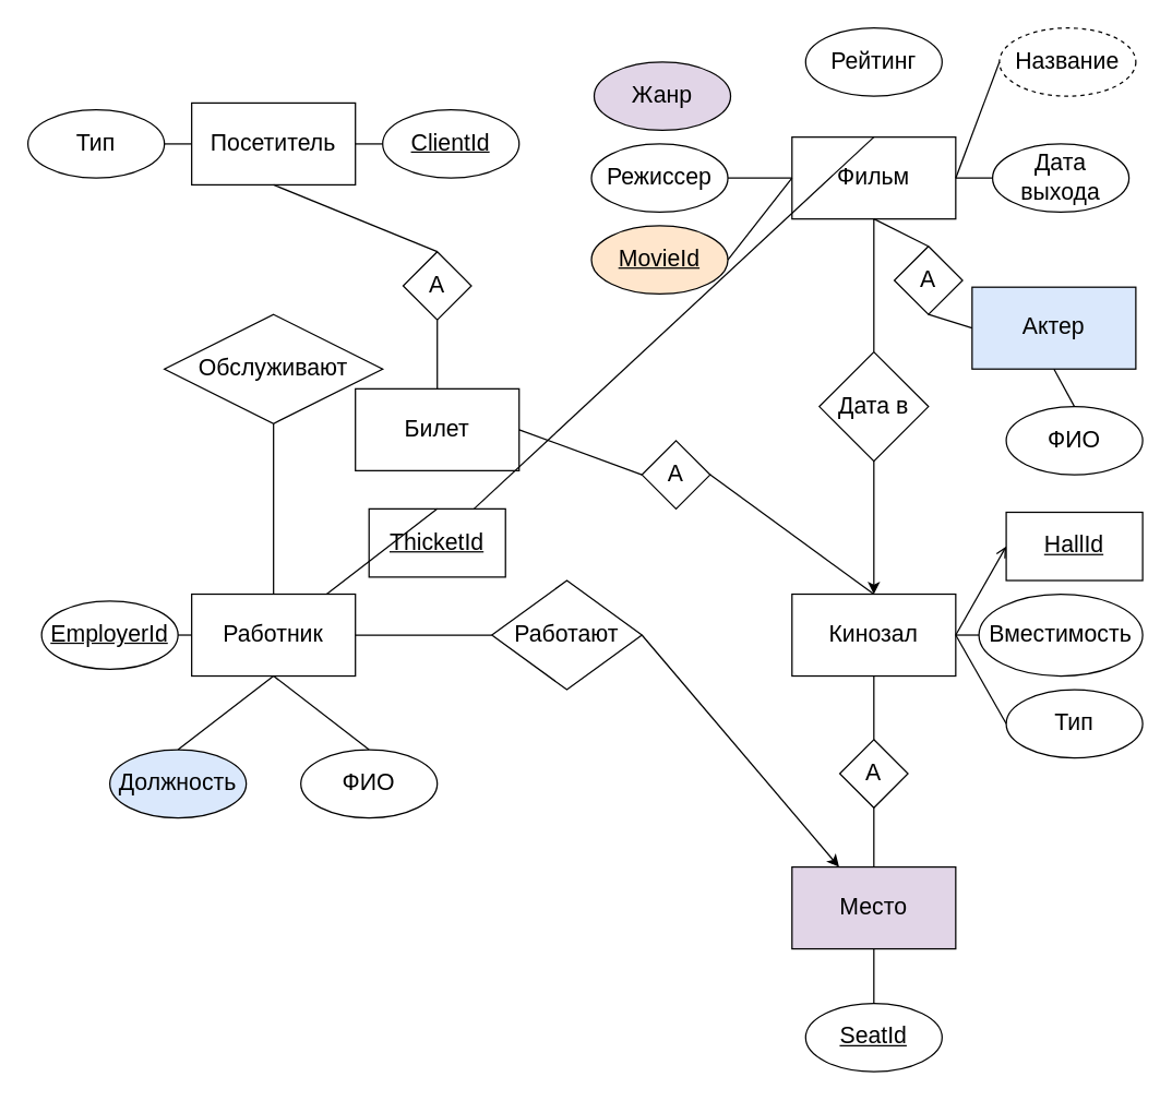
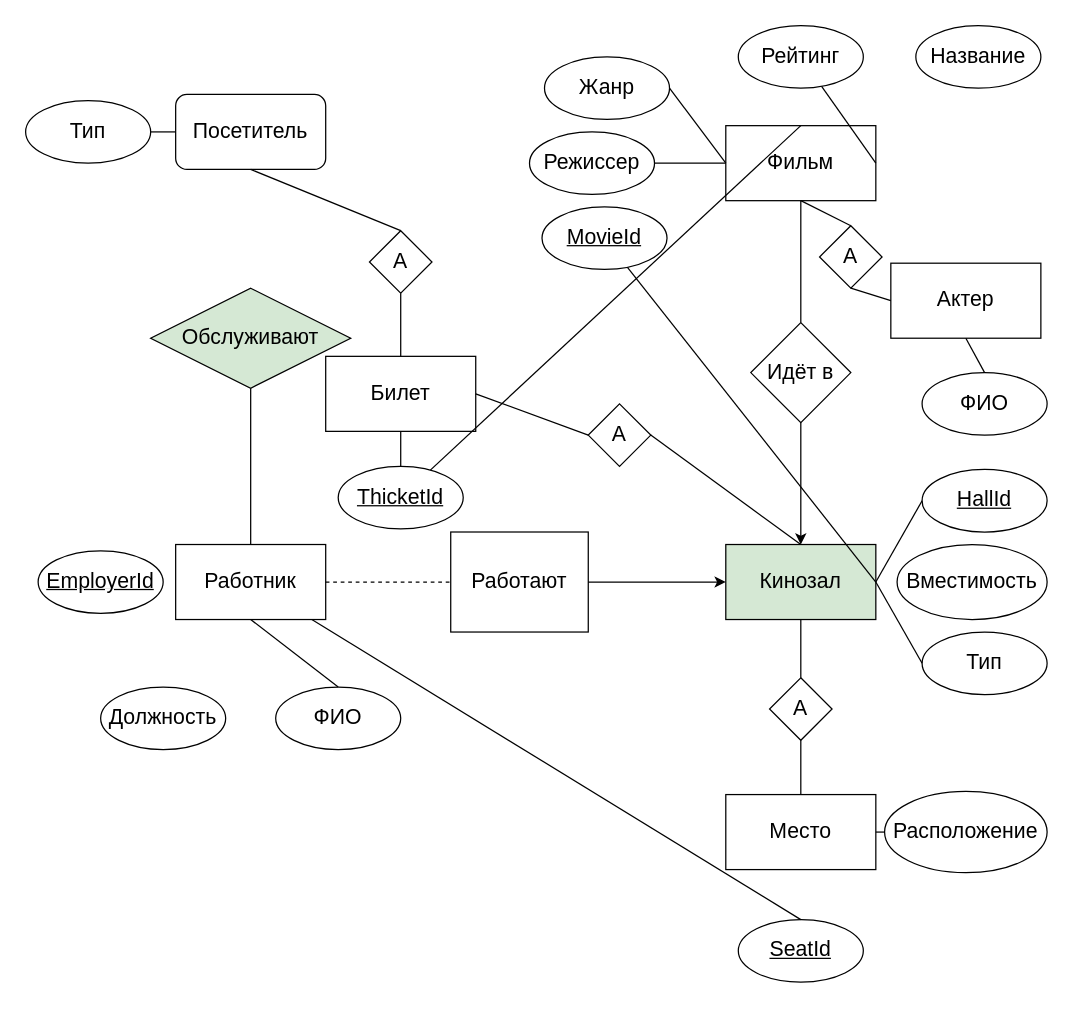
- <mxCell id="8" value="Название" style="ellipse;whiteSpace=wrap;html=1;fontSize=17;dashed=1;" parent="1" vertex="1"><mxGeometry x="732" y="20" width="100" height="50" as="geometry" /></mxCell>
+ <mxCell id="8" value="Название" style="ellipse;whiteSpace=wrap;html=1;fontSize=17;" parent="1" vertex="1"><mxGeometry x="732" y="20" width="100" height="50" as="geometry" /></mxCell>
- <mxCell id="10" value="Жанр" style="ellipse;whiteSpace=wrap;html=1;fontSize=17;fillColor=#e1d5e7;" parent="1" vertex="1"><mxGeometry x="435" y="45" width="100" height="50" as="geometry" /></mxCell>
+ <mxCell id="10" value="Жанр" style="ellipse;whiteSpace=wrap;html=1;fontSize=17;" parent="1" vertex="1"><mxGeometry x="435" y="45" width="100" height="50" as="geometry" /></mxCell>
- <mxCell id="25" value="" style="endArrow=none;html=1;entryX=0;entryY=0.5;entryDx=0;entryDy=0;exitX=1;exitY=0.5;exitDx=0;exitDy=0;" edge="1" parent="1" source="3" target="8"><mxGeometry width="50" height="50" relative="1" as="geometry"><mxPoint x="650" y="110" as="sourcePoint" /><mxPoint x="650" y="80" as="targetPoint" /></mxGeometry></mxCell>
+ <mxCell id="25" value="" style="endArrow=none;html=1;exitX=1;exitY=0.5;exitDx=0;exitDy=0;" edge="1" parent="1" source="3" target="11"><mxGeometry width="50" height="50" relative="1" as="geometry"><mxPoint x="650" y="110" as="sourcePoint" /><mxPoint x="650" y="80" as="targetPoint" /></mxGeometry></mxCell>
+ <mxCell id="23" value="" style="endArrow=none;html=1;entryX=0;entryY=0.5;entryDx=0;entryDy=0;exitX=1;exitY=0.5;exitDx=0;exitDy=0;" edge="1" parent="1" source="10" target="3"><mxGeometry width="50" height="50" relative="1" as="geometry"><mxPoint x="553" y="137.5" as="sourcePoint" /><mxPoint x="600" y="160" as="targetPoint" /></mxGeometry></mxCell>
- <mxCell id="2" value="&lt;font style=&quot;font-size: 17px&quot;&gt;Посетитель&lt;/font&gt;" style="rounded=0;whiteSpace=wrap;html=1;" parent="1" vertex="1"><mxGeometry x="140" y="75" width="120" height="60" as="geometry" /></mxCell>
+ <mxCell id="2" value="&lt;font style=&quot;font-size: 17px&quot;&gt;Посетитель&lt;/font&gt;" style="whiteSpace=wrap;html=1;rounded=1;" parent="1" vertex="1"><mxGeometry x="140" y="75" width="120" height="60" as="geometry" /></mxCell>
- <mxCell id="28" value="" style="endArrow=none;html=1;entryX=0;entryY=0.5;entryDx=0;entryDy=0;exitX=1;exitY=0.5;exitDx=0;exitDy=0;" edge="1" parent="1" source="2" target="19"><mxGeometry width="50" height="50" relative="1" as="geometry"><mxPoint x="80" y="235" as="sourcePoint" /><mxPoint x="130" y="185" as="targetPoint" /></mxGeometry></mxCell>
- <mxCell id="19" value="&lt;u&gt;ClientId&lt;/u&gt;" style="ellipse;whiteSpace=wrap;html=1;fontSize=17;" parent="1" vertex="1"><mxGeometry x="280" y="80" width="100" height="50" as="geometry" /></mxCell>
- <mxCell id="16" value="Режиссер" style="ellipse;whiteSpace=wrap;html=1;fontSize=17;" parent="1" vertex="1"><mxGeometry x="433" y="105" width="100" height="50" as="geometry" /></mxCell>
+ <mxCell id="16" value="Режиссер" style="ellipse;whiteSpace=wrap;html=1;fontSize=17;" parent="1" vertex="1"><mxGeometry x="423" y="105" width="100" height="50" as="geometry" /></mxCell>
- <mxCell id="26" value="" style="endArrow=none;html=1;entryX=0;entryY=0.5;entryDx=0;entryDy=0;exitX=1;exitY=0.5;exitDx=0;exitDy=0;" edge="1" parent="1" source="3" target="9"><mxGeometry width="50" height="50" relative="1" as="geometry"><mxPoint x="710" y="140" as="sourcePoint" /><mxPoint x="750" y="55" as="targetPoint" /></mxGeometry></mxCell>
- <mxCell id="9" value="Дата выхода" style="ellipse;whiteSpace=wrap;html=1;fontSize=17;" parent="1" vertex="1"><mxGeometry x="727" y="105" width="100" height="50" as="geometry" /></mxCell>
- <mxCell id="22" value="" style="endArrow=none;html=1;entryX=0;entryY=0.5;entryDx=0;entryDy=0;exitX=1;exitY=0.5;exitDx=0;exitDy=0;" edge="1" parent="1" source="17" target="3"><mxGeometry width="50" height="50" relative="1" as="geometry"><mxPoint x="543" y="127.5" as="sourcePoint" /><mxPoint x="590" y="150" as="targetPoint" /></mxGeometry></mxCell>
- <mxCell id="17" value="&lt;u&gt;MovieId&lt;/u&gt;" style="ellipse;whiteSpace=wrap;html=1;fontSize=17;fillColor=#ffe6cc;" parent="1" vertex="1"><mxGeometry x="433" y="165" width="100" height="50" as="geometry" /></mxCell>
+ <mxCell id="17" value="&lt;u&gt;MovieId&lt;/u&gt;" style="ellipse;whiteSpace=wrap;html=1;fontSize=17;" parent="1" vertex="1"><mxGeometry x="433" y="165" width="100" height="50" as="geometry" /></mxCell>
- <mxCell id="6" value="&lt;font style=&quot;font-size: 17px&quot;&gt;Актер&lt;/font&gt;" style="rounded=0;whiteSpace=wrap;html=1;fontSize=17;fillColor=#dae8fc;" parent="1" vertex="1"><mxGeometry x="712" y="210" width="120" height="60" as="geometry" /></mxCell>
+ <mxCell id="6" value="&lt;font style=&quot;font-size: 17px&quot;&gt;Актер&lt;/font&gt;" style="rounded=0;whiteSpace=wrap;html=1;fontSize=17;" parent="1" vertex="1"><mxGeometry x="712" y="210" width="120" height="60" as="geometry" /></mxCell>
- <mxCell id="55" value="&lt;font style=&quot;font-size: 17px&quot;&gt;Обслуживают&lt;/font&gt;" style="rhombus;whiteSpace=wrap;html=1;" vertex="1" parent="1"><mxGeometry x="120" y="230" width="160" height="80" as="geometry" /></mxCell>
+ <mxCell id="55" value="&lt;font style=&quot;font-size: 17px&quot;&gt;Обслуживают&lt;/font&gt;" style="rhombus;whiteSpace=wrap;html=1;fillColor=#d5e8d4;" vertex="1" parent="1"><mxGeometry x="120" y="230" width="160" height="80" as="geometry" /></mxCell>
- <mxCell id="52" value="&lt;span style=&quot;font-size: 17px&quot;&gt;Дата в&lt;/span&gt;" style="rhombus;whiteSpace=wrap;html=1;" vertex="1" parent="1"><mxGeometry x="600" y="257.5" width="80" height="80" as="geometry" /></mxCell>
+ <mxCell id="52" value="&lt;span style=&quot;font-size: 17px&quot;&gt;Идёт в&lt;/span&gt;" style="rhombus;whiteSpace=wrap;html=1;" vertex="1" parent="1"><mxGeometry x="600" y="257.5" width="80" height="80" as="geometry" /></mxCell>
- <mxCell id="46" value="&lt;u&gt;ThicketId&lt;/u&gt;" style="whiteSpace=wrap;html=1;fontSize=17;rounded=0;" vertex="1" parent="1"><mxGeometry x="270" y="372.5" width="100" height="50" as="geometry" /></mxCell>
+ <mxCell id="46" value="&lt;u&gt;ThicketId&lt;/u&gt;" style="ellipse;whiteSpace=wrap;html=1;fontSize=17;" vertex="1" parent="1"><mxGeometry x="270" y="372.5" width="100" height="50" as="geometry" /></mxCell>
- <mxCell id="59" value="&lt;u&gt;HallId&lt;/u&gt;" style="whiteSpace=wrap;html=1;fontSize=17;rounded=0;" vertex="1" parent="1"><mxGeometry x="737" y="375" width="100" height="50" as="geometry" /></mxCell>
+ <mxCell id="59" value="&lt;u&gt;HallId&lt;/u&gt;" style="ellipse;whiteSpace=wrap;html=1;fontSize=17;" vertex="1" parent="1"><mxGeometry x="737" y="375" width="100" height="50" as="geometry" /></mxCell>
- <mxCell id="47" value="" style="endArrow=none;html=1;exitX=0.5;exitY=0;exitDx=0;exitDy=0;" edge="1" parent="1" source="46" target="4"><mxGeometry width="50" height="50" relative="1" as="geometry"><mxPoint x="385" y="440" as="sourcePoint" /><mxPoint x="435" y="390" as="targetPoint" /></mxGeometry></mxCell>
+ <mxCell id="47" value="" style="endArrow=none;html=1;entryX=0.5;entryY=1;entryDx=0;entryDy=0;exitX=0.5;exitY=0;exitDx=0;exitDy=0;" edge="1" parent="1" source="46" target="20"><mxGeometry width="50" height="50" relative="1" as="geometry"><mxPoint x="385" y="440" as="sourcePoint" /><mxPoint x="435" y="390" as="targetPoint" /></mxGeometry></mxCell>
- <mxCell id="60" value="" style="endArrow=open;html=1;entryX=0;entryY=0.5;entryDx=0;entryDy=0;exitX=1;exitY=0.5;exitDx=0;exitDy=0;" edge="1" parent="1" source="5" target="59"><mxGeometry width="50" height="50" relative="1" as="geometry"><mxPoint x="665" y="422.5" as="sourcePoint" /><mxPoint x="715" y="372.5" as="targetPoint" /></mxGeometry></mxCell>
+ <mxCell id="60" value="" style="endArrow=none;html=1;entryX=0;entryY=0.5;entryDx=0;entryDy=0;exitX=1;exitY=0.5;exitDx=0;exitDy=0;" edge="1" parent="1" source="5" target="59"><mxGeometry width="50" height="50" relative="1" as="geometry"><mxPoint x="665" y="422.5" as="sourcePoint" /><mxPoint x="715" y="372.5" as="targetPoint" /></mxGeometry></mxCell>
- <mxCell id="43" value="" style="endArrow=none;html=1;entryX=0;entryY=0.5;entryDx=0;entryDy=0;exitX=1;exitY=0.5;exitDx=0;exitDy=0;" edge="1" parent="1" source="42" target="4"><mxGeometry width="50" height="50" relative="1" as="geometry"><mxPoint x="70" y="540" as="sourcePoint" /><mxPoint x="120" y="490" as="targetPoint" /></mxGeometry></mxCell>
- <mxCell id="54" value="" style="endArrow=none;html=1;entryX=0;entryY=0.5;entryDx=0;entryDy=0;exitX=1;exitY=0.5;exitDx=0;exitDy=0;" edge="1" parent="1" source="4" target="53"><mxGeometry width="50" height="50" relative="1" as="geometry"><mxPoint x="280" y="524" as="sourcePoint" /><mxPoint x="330" y="474" as="targetPoint" /></mxGeometry></mxCell>
+ <mxCell id="54" value="" style="endArrow=none;html=1;entryX=0;entryY=0.5;entryDx=0;entryDy=0;exitX=1;exitY=0.5;exitDx=0;exitDy=0;dashed=1;" edge="1" parent="1" source="4" target="53"><mxGeometry width="50" height="50" relative="1" as="geometry"><mxPoint x="280" y="524" as="sourcePoint" /><mxPoint x="330" y="474" as="targetPoint" /></mxGeometry></mxCell>
- <mxCell id="53" value="&lt;font style=&quot;font-size: 17px&quot;&gt;Работают&lt;/font&gt;" style="rhombus;whiteSpace=wrap;html=1;" vertex="1" parent="1"><mxGeometry x="360" y="425" width="110" height="80" as="geometry" /></mxCell>
+ <mxCell id="53" value="&lt;font style=&quot;font-size: 17px&quot;&gt;Работают&lt;/font&gt;" style="whiteSpace=wrap;html=1;rounded=0;" vertex="1" parent="1"><mxGeometry x="360" y="425" width="110" height="80" as="geometry" /></mxCell>
- <mxCell id="5" value="&lt;font style=&quot;font-size: 17px&quot;&gt;Кинозал&lt;/font&gt;" style="rounded=0;whiteSpace=wrap;html=1;" parent="1" vertex="1"><mxGeometry x="580" y="435" width="120" height="60" as="geometry" /></mxCell>
+ <mxCell id="5" value="&lt;font style=&quot;font-size: 17px&quot;&gt;Кинозал&lt;/font&gt;" style="rounded=0;whiteSpace=wrap;html=1;fillColor=#d5e8d4;" parent="1" vertex="1"><mxGeometry x="580" y="435" width="120" height="60" as="geometry" /></mxCell>
- <mxCell id="49" value="" style="endArrow=none;html=1;entryX=0;entryY=0.5;entryDx=0;entryDy=0;exitX=1;exitY=0.5;exitDx=0;exitDy=0;" edge="1" parent="1" source="5" target="48"><mxGeometry width="50" height="50" relative="1" as="geometry"><mxPoint x="697" y="566.5" as="sourcePoint" /><mxPoint x="747" y="516.5" as="targetPoint" /></mxGeometry></mxCell>
+ <mxCell id="49" value="" style="endArrow=none;html=1;exitX=1;exitY=0.5;exitDx=0;exitDy=0;" edge="1" parent="1" source="5" target="17"><mxGeometry width="50" height="50" relative="1" as="geometry"><mxPoint x="697" y="566.5" as="sourcePoint" /><mxPoint x="747" y="516.5" as="targetPoint" /></mxGeometry></mxCell>
- <mxCell id="44" value="" style="endArrow=none;html=1;entryX=0.5;entryY=1;entryDx=0;entryDy=0;exitX=0.5;exitY=0;exitDx=0;exitDy=0;" edge="1" parent="1" source="38" target="4"><mxGeometry width="50" height="50" relative="1" as="geometry"><mxPoint x="150" y="549" as="sourcePoint" /><mxPoint x="200" y="499" as="targetPoint" /></mxGeometry></mxCell>
- <mxCell id="56" value="" style="endArrow=classic;html=1;exitX=1;exitY=0.5;exitDx=0;exitDy=0;" edge="1" parent="1" source="53" target="29"><mxGeometry width="50" height="50" relative="1" as="geometry"><mxPoint x="50" y="765" as="sourcePoint" /><mxPoint x="100" y="715" as="targetPoint" /></mxGeometry></mxCell>
+ <mxCell id="56" value="" style="endArrow=classic;html=1;entryX=0;entryY=0.5;entryDx=0;entryDy=0;exitX=1;exitY=0.5;exitDx=0;exitDy=0;" edge="1" parent="1" source="53" target="5"><mxGeometry width="50" height="50" relative="1" as="geometry"><mxPoint x="50" y="765" as="sourcePoint" /><mxPoint x="100" y="715" as="targetPoint" /></mxGeometry></mxCell>
- <mxCell id="38" value="Должность" style="ellipse;whiteSpace=wrap;html=1;fontSize=17;fillColor=#dae8fc;" vertex="1" parent="1"><mxGeometry x="80" y="549" width="100" height="50" as="geometry" /></mxCell>
+ <mxCell id="38" value="Должность" style="ellipse;whiteSpace=wrap;html=1;fontSize=17;" vertex="1" parent="1"><mxGeometry x="80" y="549" width="100" height="50" as="geometry" /></mxCell>
- <mxCell id="29" value="&lt;font style=&quot;font-size: 17px&quot;&gt;Место&lt;/font&gt;" style="rounded=0;whiteSpace=wrap;html=1;fillColor=#e1d5e7;" vertex="1" parent="1"><mxGeometry x="580" y="635" width="120" height="60" as="geometry" /></mxCell>
+ <mxCell id="29" value="&lt;font style=&quot;font-size: 17px&quot;&gt;Место&lt;/font&gt;" style="rounded=0;whiteSpace=wrap;html=1;" vertex="1" parent="1"><mxGeometry x="580" y="635" width="120" height="60" as="geometry" /></mxCell>
+ <mxCell id="50" value="" style="endArrow=none;html=1;entryX=0;entryY=0.5;entryDx=0;entryDy=0;exitX=1;exitY=0.5;exitDx=0;exitDy=0;" edge="1" parent="1" source="29" target="30"><mxGeometry width="50" height="50" relative="1" as="geometry"><mxPoint x="720" y="515" as="sourcePoint" /><mxPoint x="720" y="605" as="targetPoint" /></mxGeometry></mxCell>
+ <mxCell id="30" value="Расположение" style="ellipse;whiteSpace=wrap;html=1;fontSize=17;" vertex="1" parent="1"><mxGeometry x="707" y="632.5" width="130" height="65" as="geometry" /></mxCell>
- <mxCell id="58" value="" style="endArrow=none;html=1;entryX=0.5;entryY=1;entryDx=0;entryDy=0;exitX=0.5;exitY=0;exitDx=0;exitDy=0;" edge="1" parent="1" source="57" target="29"><mxGeometry width="50" height="50" relative="1" as="geometry"><mxPoint x="50" y="855" as="sourcePoint" /><mxPoint x="100" y="805" as="targetPoint" /></mxGeometry></mxCell>
+ <mxCell id="58" value="" style="endArrow=none;html=1;exitX=0.5;exitY=0;exitDx=0;exitDy=0;" edge="1" parent="1" source="57" target="4"><mxGeometry width="50" height="50" relative="1" as="geometry"><mxPoint x="50" y="855" as="sourcePoint" /><mxPoint x="100" y="805" as="targetPoint" /></mxGeometry></mxCell>
